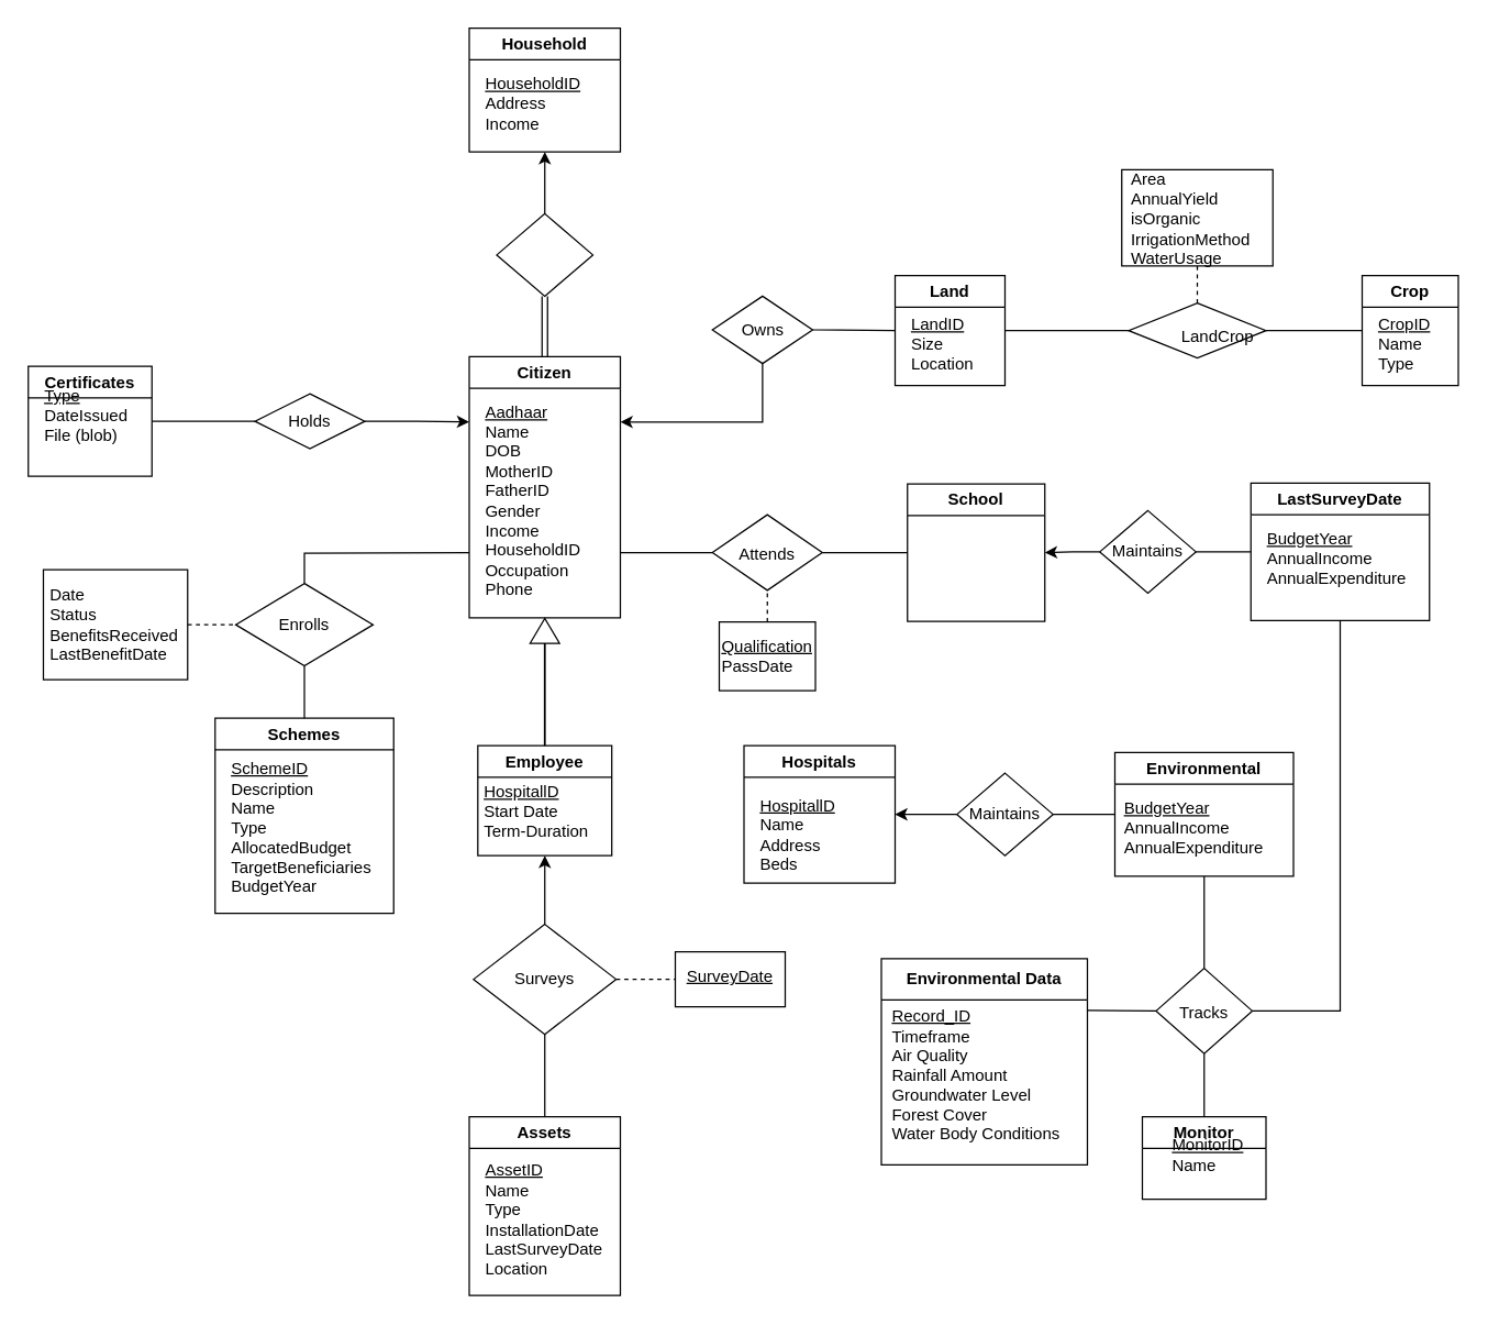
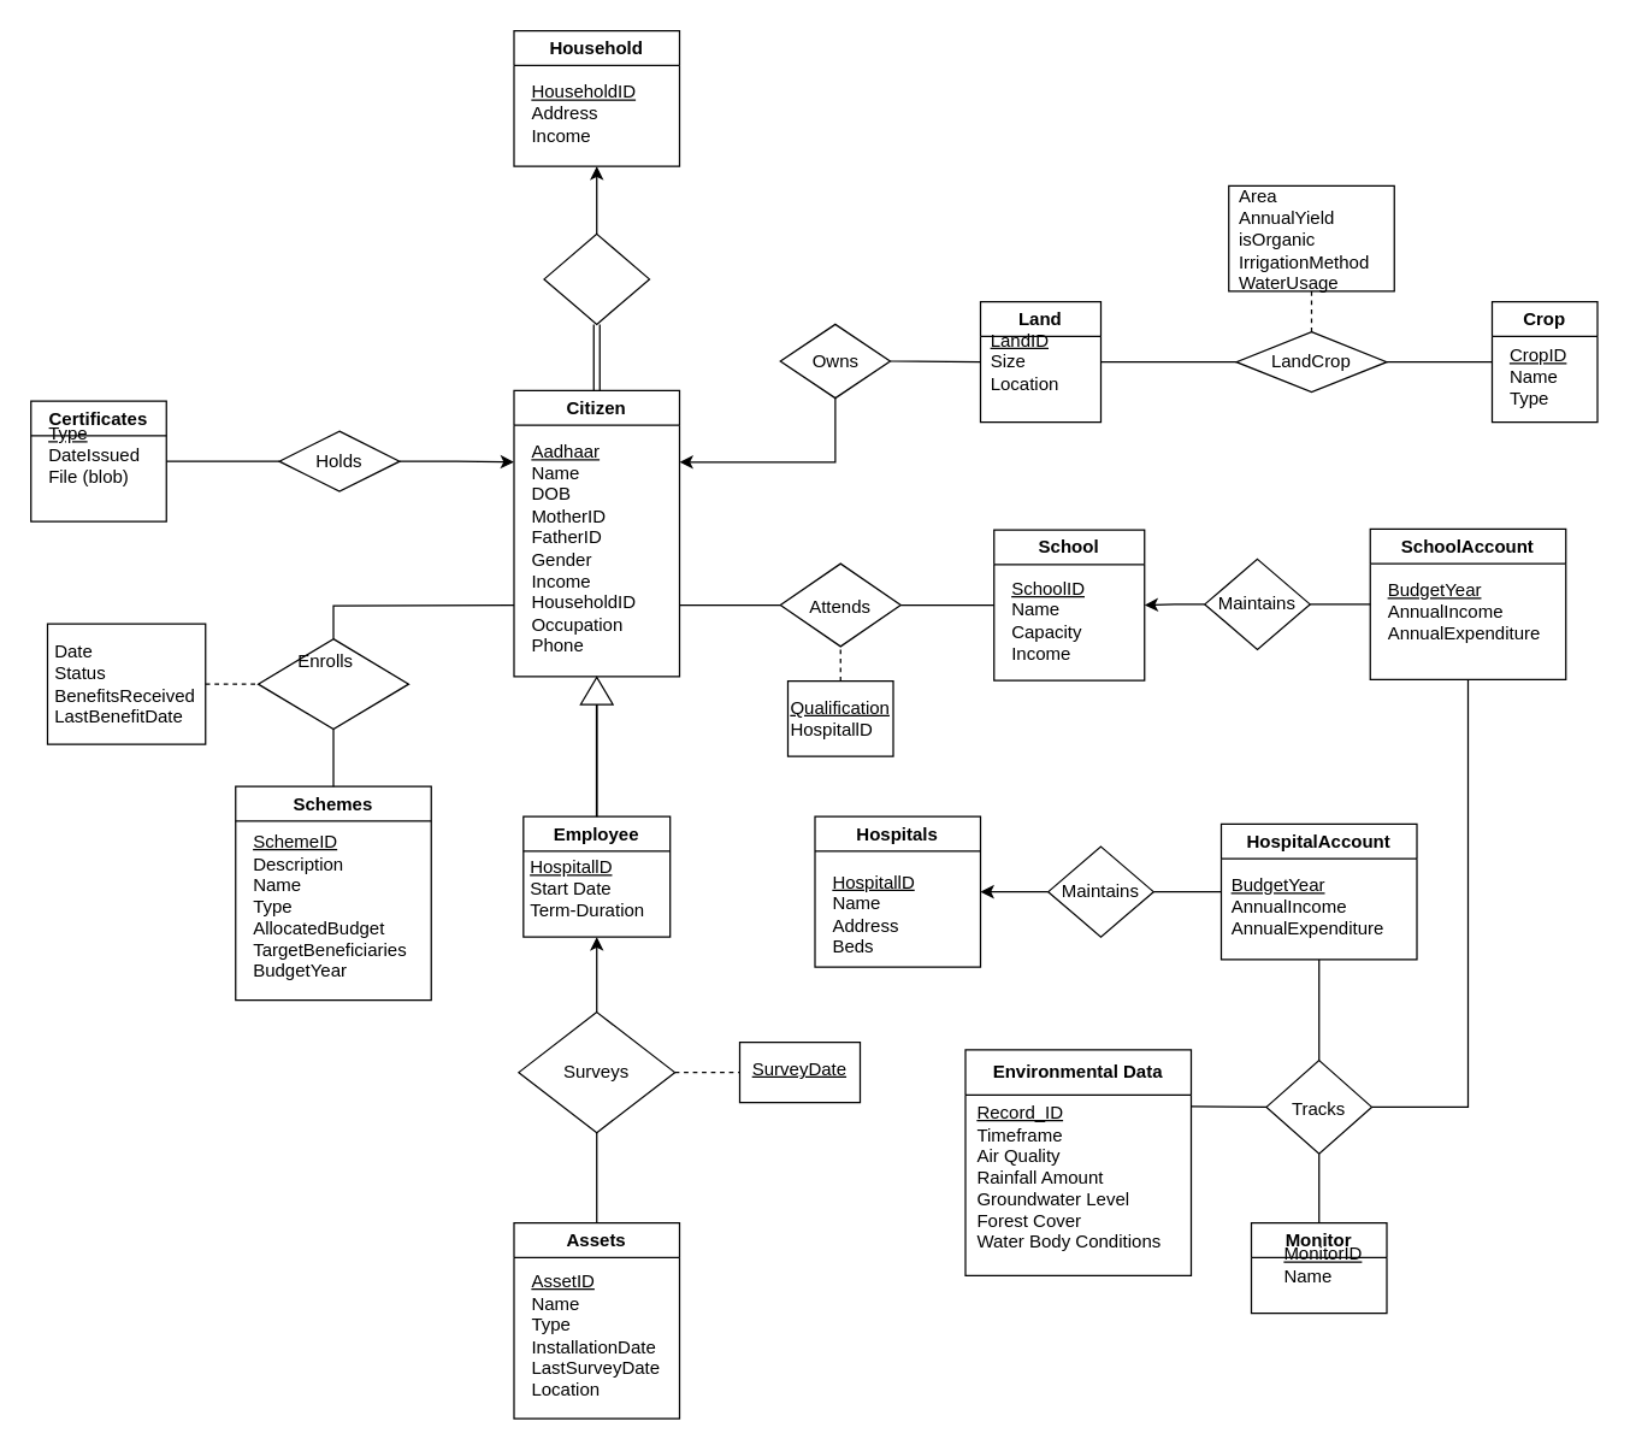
- <mxCell id="26" value="LandCrop" style="text;html=1;align=center;verticalAlign=middle;whiteSpace=wrap;rounded=0;" vertex="1" parent="1"><mxGeometry x="856" y="235" width="60" height="20" as="geometry" /></mxCell>
+ <mxCell id="26" value="LandCrop" style="text;html=1;align=center;verticalAlign=middle;whiteSpace=wrap;rounded=0;" vertex="1" parent="1"><mxGeometry x="841" y="230" width="60" height="20" as="geometry" /></mxCell>
- <mxCell id="5" value="&lt;u&gt;LandID&lt;/u&gt;&lt;div&gt;Size&lt;/div&gt;&lt;div&gt;Location&lt;/div&gt;" style="text;html=1;align=left;verticalAlign=middle;whiteSpace=wrap;rounded=0;" vertex="1" parent="4"><mxGeometry x="10" y="30" width="65" height="40" as="geometry" /></mxCell>
+ <mxCell id="5" value="&lt;u&gt;LandID&lt;/u&gt;&lt;div&gt;Size&lt;/div&gt;&lt;div&gt;Location&lt;/div&gt;" style="text;html=1;align=left;verticalAlign=middle;whiteSpace=wrap;rounded=0;" vertex="1" parent="4"><mxGeometry x="5" y="20" width="65" height="40" as="geometry" /></mxCell>
- <mxCell id="12" value="LastSurveyDate" style="swimlane;whiteSpace=wrap;html=1;" vertex="1" parent="1"><mxGeometry x="910" y="351" width="130" height="100" as="geometry" /></mxCell>
+ <mxCell id="12" value="SchoolAccount" style="swimlane;whiteSpace=wrap;html=1;" vertex="1" parent="1"><mxGeometry x="910" y="351" width="130" height="100" as="geometry" /></mxCell>
+ <mxCell id="9" value="&lt;div&gt;&lt;u&gt;SchoolID&lt;/u&gt;&lt;/div&gt;&lt;div&gt;Name&lt;/div&gt;&lt;div&gt;Capacity&lt;/div&gt;&lt;div&gt;Income&lt;/div&gt;" style="text;html=1;align=left;verticalAlign=middle;whiteSpace=wrap;rounded=0;" vertex="1" parent="8"><mxGeometry x="10" y="30" width="70" height="60" as="geometry" /></mxCell>
- <mxCell id="63" value="Enrolls" style="text;html=1;align=center;verticalAlign=middle;whiteSpace=wrap;rounded=0;" vertex="1" parent="1"><mxGeometry x="191" y="441.5" width="60" height="25" as="geometry" /></mxCell>
+ <mxCell id="63" value="Enrolls" style="text;html=1;align=center;verticalAlign=middle;whiteSpace=wrap;rounded=0;" vertex="1" parent="1"><mxGeometry x="186" y="426.5" width="60" height="25" as="geometry" /></mxCell>
- <mxCell id="55" value="&lt;u&gt;Qualification&lt;/u&gt;&lt;div&gt;PassDate&lt;/div&gt;" style="text;html=1;align=left;verticalAlign=middle;whiteSpace=wrap;rounded=0;" vertex="1" parent="1"><mxGeometry x="523" y="457" width="75" height="40" as="geometry" /></mxCell>
+ <mxCell id="55" value="&lt;u&gt;Qualification&lt;/u&gt;&lt;div&gt;HospitallD&lt;/div&gt;" style="text;html=1;align=left;verticalAlign=middle;whiteSpace=wrap;rounded=0;" vertex="1" parent="1"><mxGeometry x="523" y="457" width="75" height="40" as="geometry" /></mxCell>
- <mxCell id="14" value="Environmental" style="swimlane;whiteSpace=wrap;html=1;" vertex="1" parent="1"><mxGeometry x="811" y="547" width="130" height="90" as="geometry" /></mxCell>
+ <mxCell id="14" value="HospitalAccount" style="swimlane;whiteSpace=wrap;html=1;" vertex="1" parent="1"><mxGeometry x="811" y="547" width="130" height="90" as="geometry" /></mxCell>
